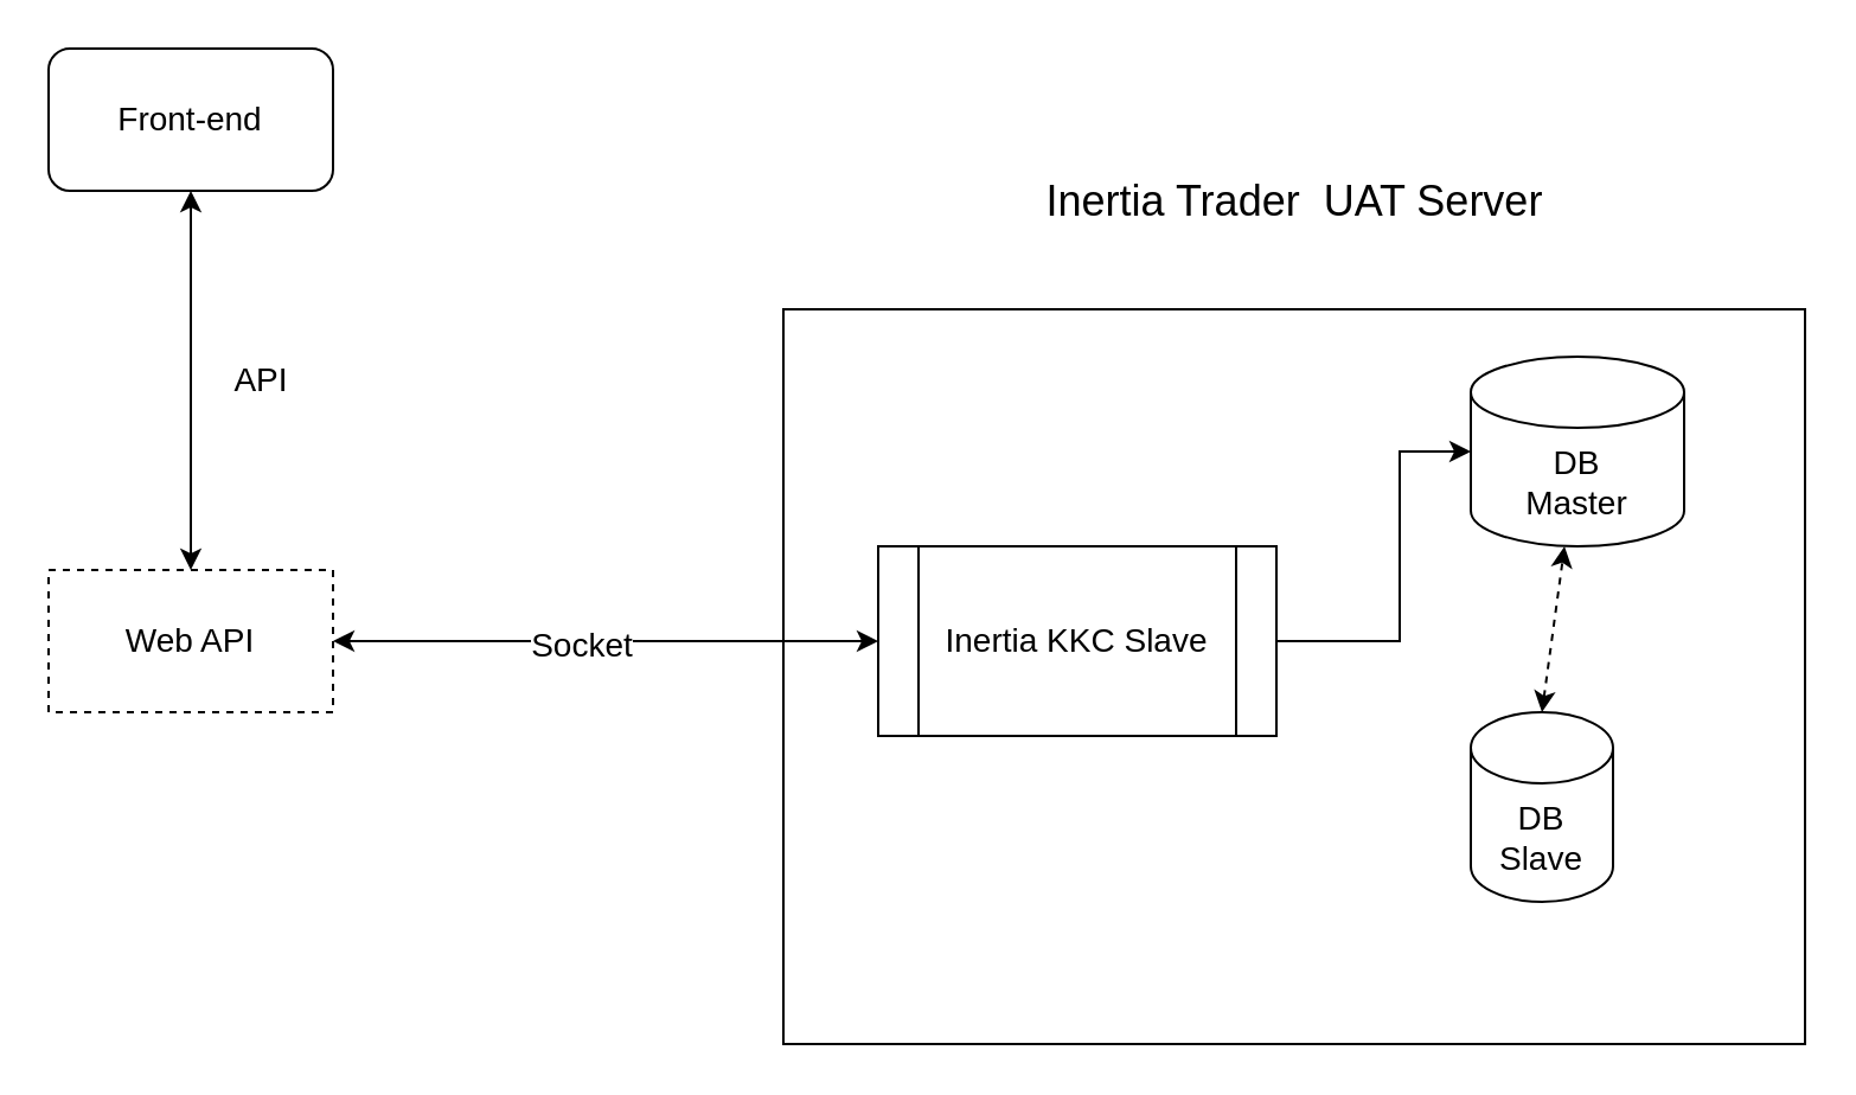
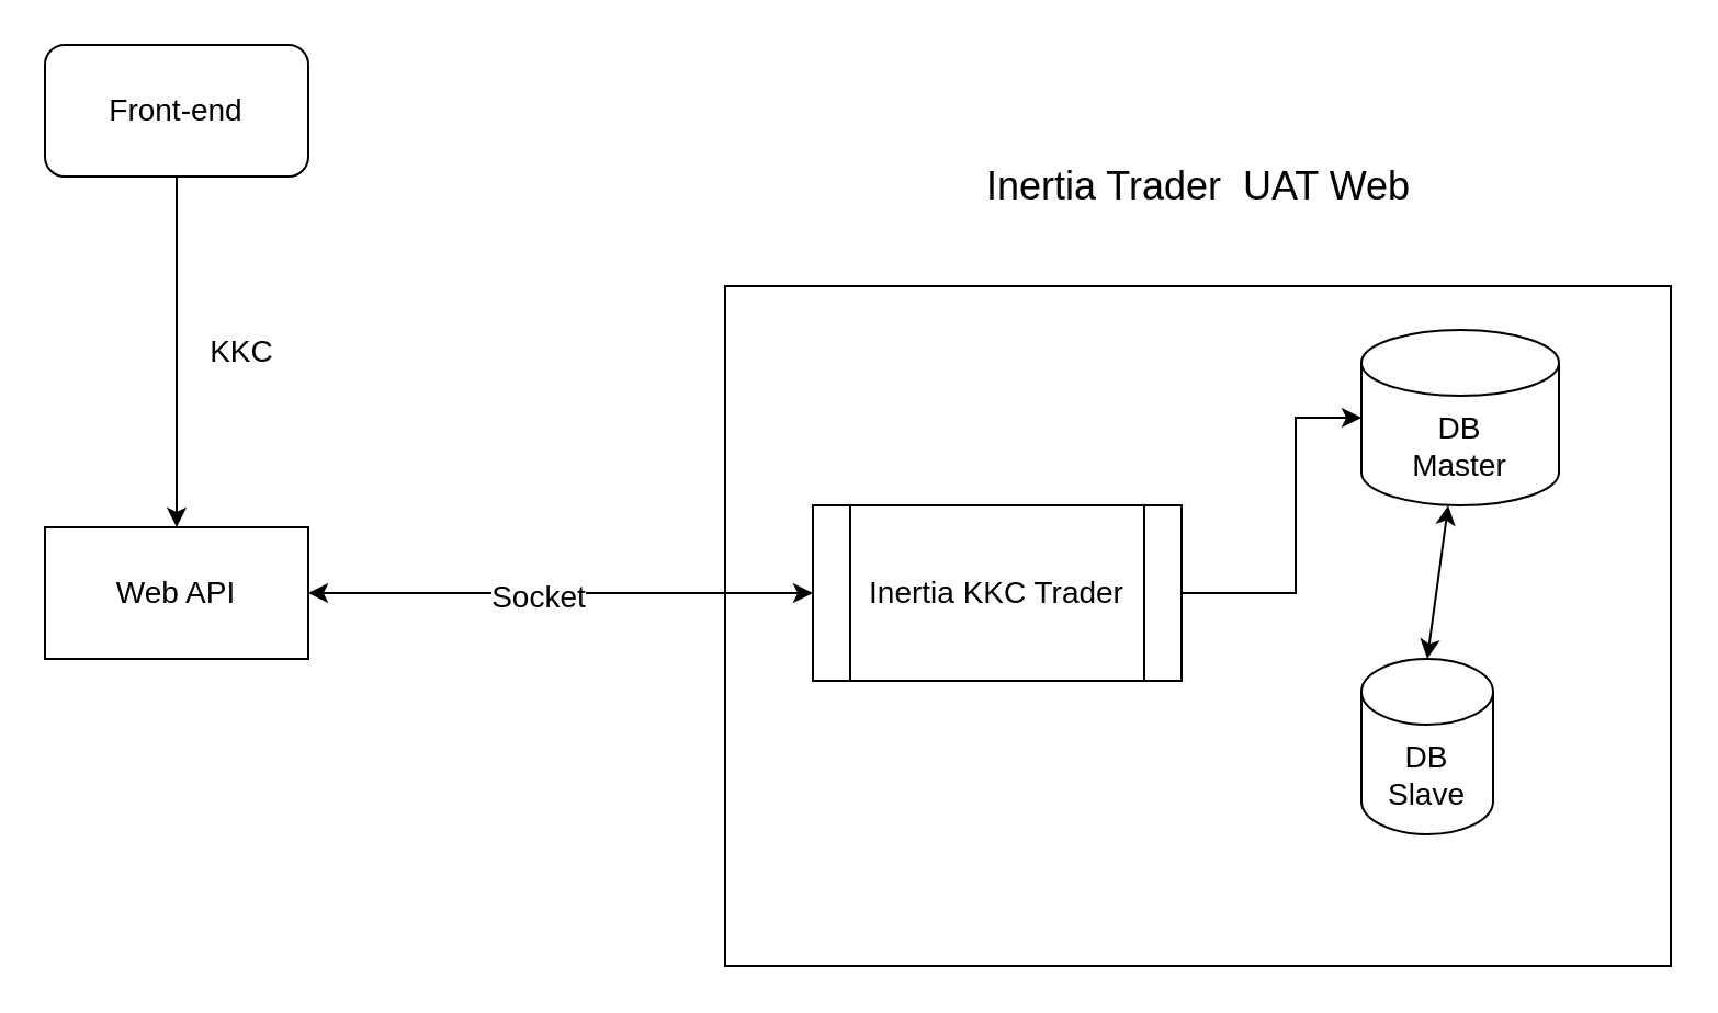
- <mxCell id="3" value="&lt;font style=&quot;font-size: 18px&quot;&gt;Inertia Trader&amp;nbsp; UAT Server&lt;/font&gt;" style="text;html=1;strokeColor=none;fillColor=none;align=center;verticalAlign=middle;whiteSpace=wrap;rounded=0;" vertex="1" parent="1"><mxGeometry x="414.5" y="60" width="262" height="50" as="geometry" /></mxCell>
+ <mxCell id="3" value="&lt;font style=&quot;font-size: 18px&quot;&gt;Inertia Trader&amp;nbsp; UAT Web&lt;/font&gt;" style="text;html=1;strokeColor=none;fillColor=none;align=center;verticalAlign=middle;whiteSpace=wrap;rounded=0;" vertex="1" parent="1"><mxGeometry x="414.5" y="60" width="262" height="50" as="geometry" /></mxCell>
- <mxCell id="13" value="" style="endArrow=classic;startArrow=classic;html=1;exitX=0.5;exitY=0;exitDx=0;exitDy=0;entryX=0.5;entryY=1;entryDx=0;entryDy=0;" edge="1" parent="1" source="4" target="12"><mxGeometry width="50" height="50" relative="1" as="geometry"><mxPoint x="50" y="240" as="sourcePoint" /><mxPoint x="100" y="190" as="targetPoint" /></mxGeometry></mxCell>
+ <mxCell id="13" value="" style="endArrow=none;startArrow=classic;html=1;exitX=0.5;exitY=0;exitDx=0;exitDy=0;entryX=0.5;entryY=1;entryDx=0;entryDy=0;" edge="1" parent="1" source="4" target="12"><mxGeometry width="50" height="50" relative="1" as="geometry"><mxPoint x="50" y="240" as="sourcePoint" /><mxPoint x="100" y="190" as="targetPoint" /></mxGeometry></mxCell>
- <mxCell id="14" value="&lt;font style=&quot;font-size: 14px&quot;&gt;API&lt;/font&gt;" style="text;html=1;strokeColor=none;fillColor=none;align=center;verticalAlign=middle;whiteSpace=wrap;rounded=0;" vertex="1" parent="1"><mxGeometry x="90" y="150" width="40" height="20" as="geometry" /></mxCell>
+ <mxCell id="14" value="&lt;font style=&quot;font-size: 14px&quot;&gt;KKC&lt;/font&gt;" style="text;html=1;strokeColor=none;fillColor=none;align=center;verticalAlign=middle;whiteSpace=wrap;rounded=0;" vertex="1" parent="1"><mxGeometry x="90" y="150" width="40" height="20" as="geometry" /></mxCell>
- <mxCell id="9" value="" style="endArrow=classic;startArrow=classic;html=1;exitX=0.5;exitY=0;exitDx=0;exitDy=0;exitPerimeter=0;dashed=1;" edge="1" parent="1" source="6" target="5"><mxGeometry width="50" height="50" relative="1" as="geometry"><mxPoint x="620" y="290" as="sourcePoint" /><mxPoint x="670" y="240" as="targetPoint" /></mxGeometry></mxCell>
+ <mxCell id="9" value="" style="endArrow=classic;startArrow=classic;html=1;exitX=0.5;exitY=0;exitDx=0;exitDy=0;exitPerimeter=0;" edge="1" parent="1" source="6" target="5"><mxGeometry width="50" height="50" relative="1" as="geometry"><mxPoint x="620" y="290" as="sourcePoint" /><mxPoint x="670" y="240" as="targetPoint" /></mxGeometry></mxCell>
- <mxCell id="4" value="&lt;font style=&quot;font-size: 14px&quot;&gt;Web API&lt;/font&gt;" style="rounded=0;whiteSpace=wrap;html=1;dashed=1;" vertex="1" parent="1"><mxGeometry x="20" y="240" width="120" height="60" as="geometry" /></mxCell>
+ <mxCell id="4" value="&lt;font style=&quot;font-size: 14px&quot;&gt;Web API&lt;/font&gt;" style="rounded=0;whiteSpace=wrap;html=1;" vertex="1" parent="1"><mxGeometry x="20" y="240" width="120" height="60" as="geometry" /></mxCell>
- <mxCell id="8" value="&lt;font style=&quot;font-size: 14px&quot;&gt;Inertia KKC Slave&lt;/font&gt;" style="shape=process;whiteSpace=wrap;html=1;backgroundOutline=1;" vertex="1" parent="1"><mxGeometry x="370" y="230" width="168" height="80" as="geometry" /></mxCell>
+ <mxCell id="8" value="&lt;font style=&quot;font-size: 14px&quot;&gt;Inertia KKC Trader&lt;/font&gt;" style="shape=process;whiteSpace=wrap;html=1;backgroundOutline=1;" vertex="1" parent="1"><mxGeometry x="370" y="230" width="168" height="80" as="geometry" /></mxCell>
